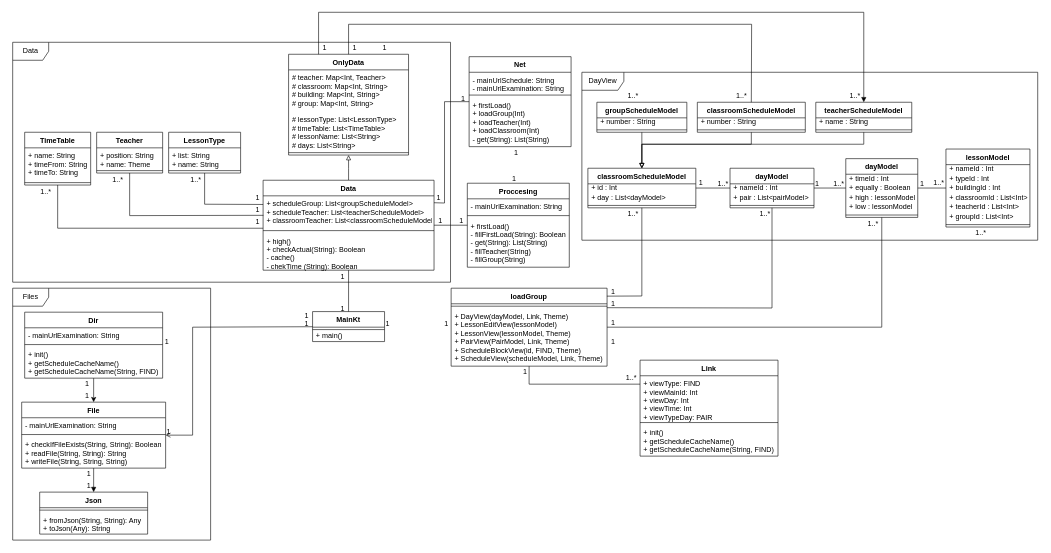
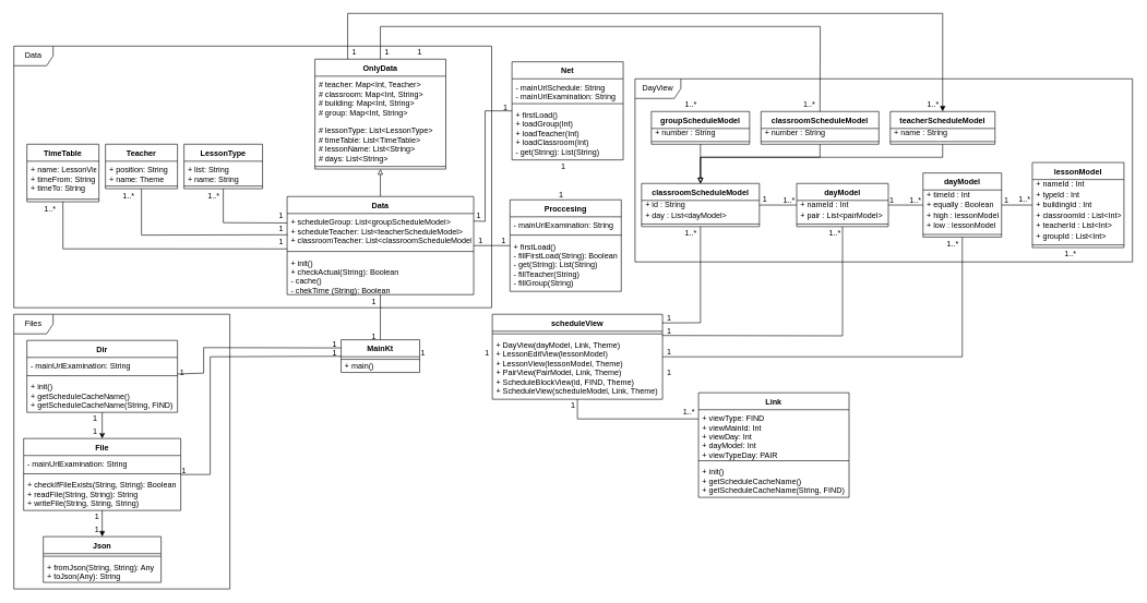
- <mxCell id="20" value="+ name: String&#10;+ timeFrom: String&#10;+ timeTo: String&#10;" style="text;strokeColor=none;fillColor=none;align=left;verticalAlign=top;spacingLeft=4;spacingRight=4;overflow=hidden;rotatable=0;points=[[0,0.5],[1,0.5]];portConstraint=eastwest;" parent="19" vertex="1"><mxGeometry y="26" width="110" height="54" as="geometry" /></mxCell>
+ <mxCell id="20" value="+ name: LessonView&#10;+ timeFrom: String&#10;+ timeTo: String&#10;" style="text;strokeColor=none;fillColor=none;align=left;verticalAlign=top;spacingLeft=4;spacingRight=4;overflow=hidden;rotatable=0;points=[[0,0.5],[1,0.5]];portConstraint=eastwest;" parent="19" vertex="1"><mxGeometry y="26" width="110" height="54" as="geometry" /></mxCell>
- <mxCell id="66" value="+ id : Int" style="text;strokeColor=none;fillColor=none;align=left;verticalAlign=bottom;spacingLeft=4;spacingRight=4;overflow=hidden;rotatable=0;points=[[0,0.5],[1,0.5]];portConstraint=eastwest;" vertex="1" parent="65"><mxGeometry y="26" width="180" height="16" as="geometry" /></mxCell>
+ <mxCell id="66" value="+ id : String" style="text;strokeColor=none;fillColor=none;align=left;verticalAlign=bottom;spacingLeft=4;spacingRight=4;overflow=hidden;rotatable=0;points=[[0,0.5],[1,0.5]];portConstraint=eastwest;" vertex="1" parent="65"><mxGeometry y="26" width="180" height="16" as="geometry" /></mxCell>
- <mxCell id="9" value="+ high()&#10;+ checkActual(String): Boolean&#10;- cache()&#10;- chekTime (String): Boolean&#10;&#10;" style="text;strokeColor=none;fillColor=none;align=left;verticalAlign=top;spacingLeft=4;spacingRight=4;overflow=hidden;rotatable=0;points=[[0,0.5],[1,0.5]];portConstraint=eastwest;" parent="6" vertex="1"><mxGeometry y="88" width="285" height="62" as="geometry" /></mxCell>
+ <mxCell id="9" value="+ init()&#10;+ checkActual(String): Boolean&#10;- cache()&#10;- chekTime (String): Boolean&#10;&#10;" style="text;strokeColor=none;fillColor=none;align=left;verticalAlign=top;spacingLeft=4;spacingRight=4;overflow=hidden;rotatable=0;points=[[0,0.5],[1,0.5]];portConstraint=eastwest;" parent="6" vertex="1"><mxGeometry y="88" width="285" height="62" as="geometry" /></mxCell>
- <mxCell id="50" value="loadGroup" style="swimlane;fontStyle=1;align=center;verticalAlign=top;childLayout=stackLayout;horizontal=1;startSize=26;horizontalStack=0;resizeParent=1;resizeParentMax=0;resizeLast=0;collapsible=1;marginBottom=0;" parent="1" vertex="1"><mxGeometry x="751" y="480" width="260" height="130" as="geometry" /></mxCell>
+ <mxCell id="50" value="scheduleView" style="swimlane;fontStyle=1;align=center;verticalAlign=top;childLayout=stackLayout;horizontal=1;startSize=26;horizontalStack=0;resizeParent=1;resizeParentMax=0;resizeLast=0;collapsible=1;marginBottom=0;" parent="1" vertex="1"><mxGeometry x="751" y="480" width="260" height="130" as="geometry" /></mxCell>
+ <mxCell id="150" value="" style="endArrow=none;html=1;rounded=0;entryX=0;entryY=0.25;entryDx=0;entryDy=0;" edge="1" parent="1" source="39" target="47"><mxGeometry width="50" height="50" relative="1" as="geometry"><mxPoint x="270" y="575" as="sourcePoint" /><mxPoint x="470" y="531" as="targetPoint" /><Array as="points"><mxPoint x="310" y="570" /><mxPoint x="310" y="531" /></Array></mxGeometry></mxCell>
- <mxCell id="36" value="+ viewType: FIND&#10;+ viewMainId: Int&#10;+ viewDay: Int&#10;+ viewTime: Int&#10;+ viewTypeDay: PAIR&#10;&#10;&#10;" style="text;strokeColor=none;fillColor=none;align=left;verticalAlign=top;spacingLeft=4;spacingRight=4;overflow=hidden;rotatable=0;points=[[0,0.5],[1,0.5]];portConstraint=eastwest;" parent="35" vertex="1"><mxGeometry y="26" width="230" height="74" as="geometry" /></mxCell>
+ <mxCell id="36" value="+ viewType: FIND&#10;+ viewMainId: Int&#10;+ viewDay: Int&#10;+ dayModel: Int&#10;+ viewTypeDay: PAIR&#10;&#10;&#10;" style="text;strokeColor=none;fillColor=none;align=left;verticalAlign=top;spacingLeft=4;spacingRight=4;overflow=hidden;rotatable=0;points=[[0,0.5],[1,0.5]];portConstraint=eastwest;" parent="35" vertex="1"><mxGeometry y="26" width="230" height="74" as="geometry" /></mxCell>
- <mxCell id="127" value="" style="endArrow=open;html=1;rounded=0;" edge="1" parent="1" source="47" target="43"><mxGeometry width="50" height="50" relative="1" as="geometry"><mxPoint x="340" y="610" as="sourcePoint" /><mxPoint x="390" y="560" as="targetPoint" /><Array as="points"><mxPoint x="320" y="545" /><mxPoint x="320" y="725" /></Array></mxGeometry></mxCell>
+ <mxCell id="127" value="" style="endArrow=none;html=1;rounded=0;" edge="1" parent="1" source="47" target="43"><mxGeometry width="50" height="50" relative="1" as="geometry"><mxPoint x="340" y="610" as="sourcePoint" /><mxPoint x="390" y="560" as="targetPoint" /><Array as="points"><mxPoint x="320" y="545" /><mxPoint x="320" y="725" /></Array></mxGeometry></mxCell>
